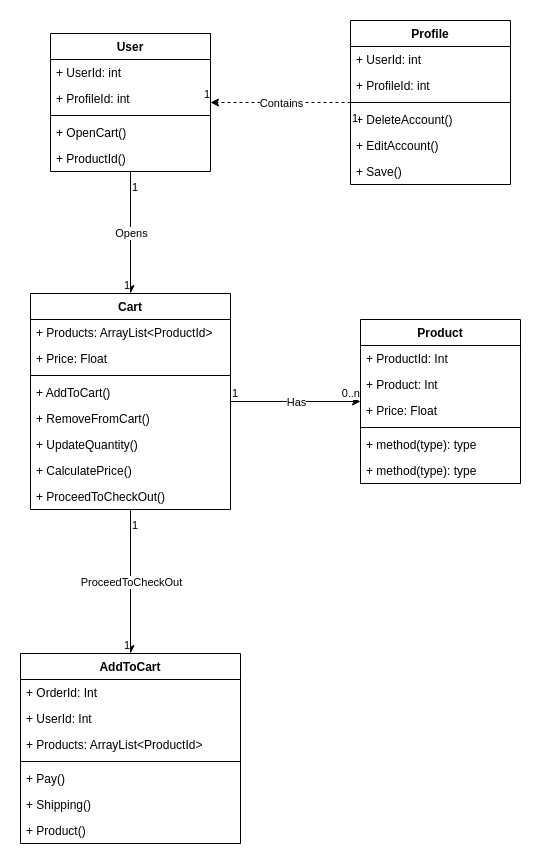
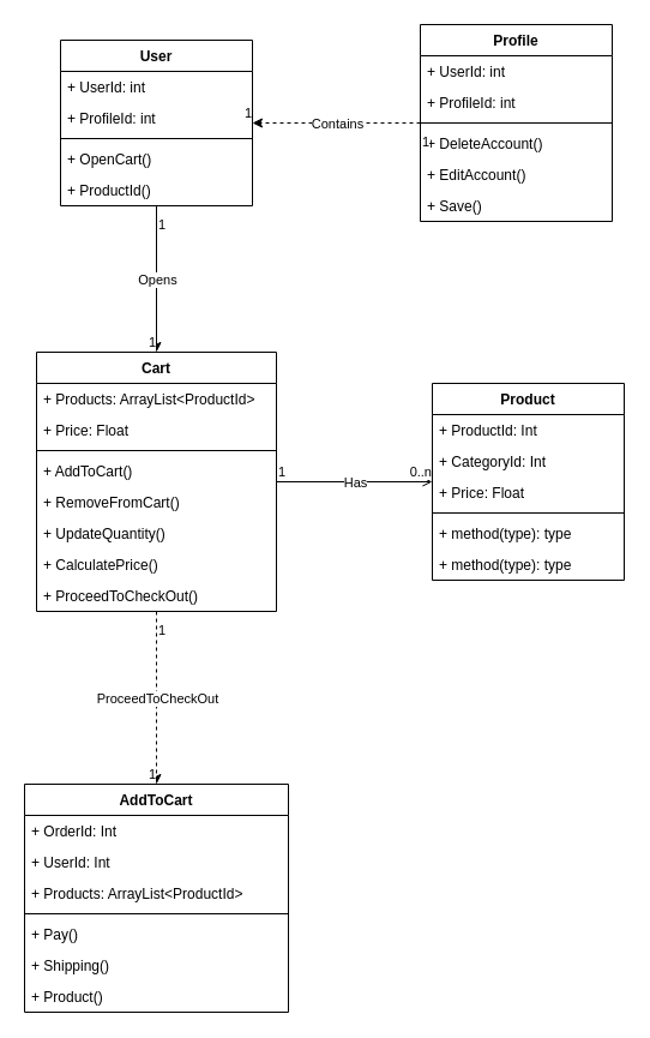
- <mxCell id="10" value="+ Product: Int" style="text;strokeColor=none;fillColor=none;align=left;verticalAlign=top;spacingLeft=4;spacingRight=4;overflow=hidden;rotatable=0;points=[[0,0.5],[1,0.5]];portConstraint=eastwest;whiteSpace=wrap;html=1;" vertex="1" parent="8"><mxGeometry y="52" width="160" height="26" as="geometry" /></mxCell>
+ <mxCell id="10" value="+ CategoryId: Int" style="text;strokeColor=none;fillColor=none;align=left;verticalAlign=top;spacingLeft=4;spacingRight=4;overflow=hidden;rotatable=0;points=[[0,0.5],[1,0.5]];portConstraint=eastwest;whiteSpace=wrap;html=1;" vertex="1" parent="8"><mxGeometry y="52" width="160" height="26" as="geometry" /></mxCell>
- <mxCell id="24" value="" style="endArrow=classic;html=1;rounded=0;exitX=1;exitY=0.5;exitDx=0;exitDy=0;entryX=0;entryY=0.5;entryDx=0;entryDy=0;" edge="1" parent="1" source="15" target="8"><mxGeometry relative="1" as="geometry"><mxPoint x="310" y="213" as="sourcePoint" /><mxPoint x="470" y="213" as="targetPoint" /></mxGeometry></mxCell>
+ <mxCell id="24" value="" style="endArrow=open;html=1;rounded=0;exitX=1;exitY=0.5;exitDx=0;exitDy=0;entryX=0;entryY=0.5;entryDx=0;entryDy=0;" edge="1" parent="1" source="15" target="8"><mxGeometry relative="1" as="geometry"><mxPoint x="310" y="213" as="sourcePoint" /><mxPoint x="470" y="213" as="targetPoint" /></mxGeometry></mxCell>
- <mxCell id="28" value="" style="endArrow=classic;html=1;rounded=0;entryX=0.5;entryY=0;entryDx=0;entryDy=0;exitX=0.5;exitY=1;exitDx=0;exitDy=0;" edge="1" parent="1" source="15" target="32"><mxGeometry relative="1" as="geometry"><mxPoint x="60" y="383" as="sourcePoint" /><mxPoint x="340" y="516" as="targetPoint" /></mxGeometry></mxCell>
+ <mxCell id="28" value="" style="endArrow=classic;html=1;rounded=0;entryX=0.5;entryY=0;entryDx=0;entryDy=0;exitX=0.5;exitY=1;exitDx=0;exitDy=0;dashed=1;" edge="1" parent="1" source="15" target="32"><mxGeometry relative="1" as="geometry"><mxPoint x="60" y="383" as="sourcePoint" /><mxPoint x="340" y="516" as="targetPoint" /></mxGeometry></mxCell>
